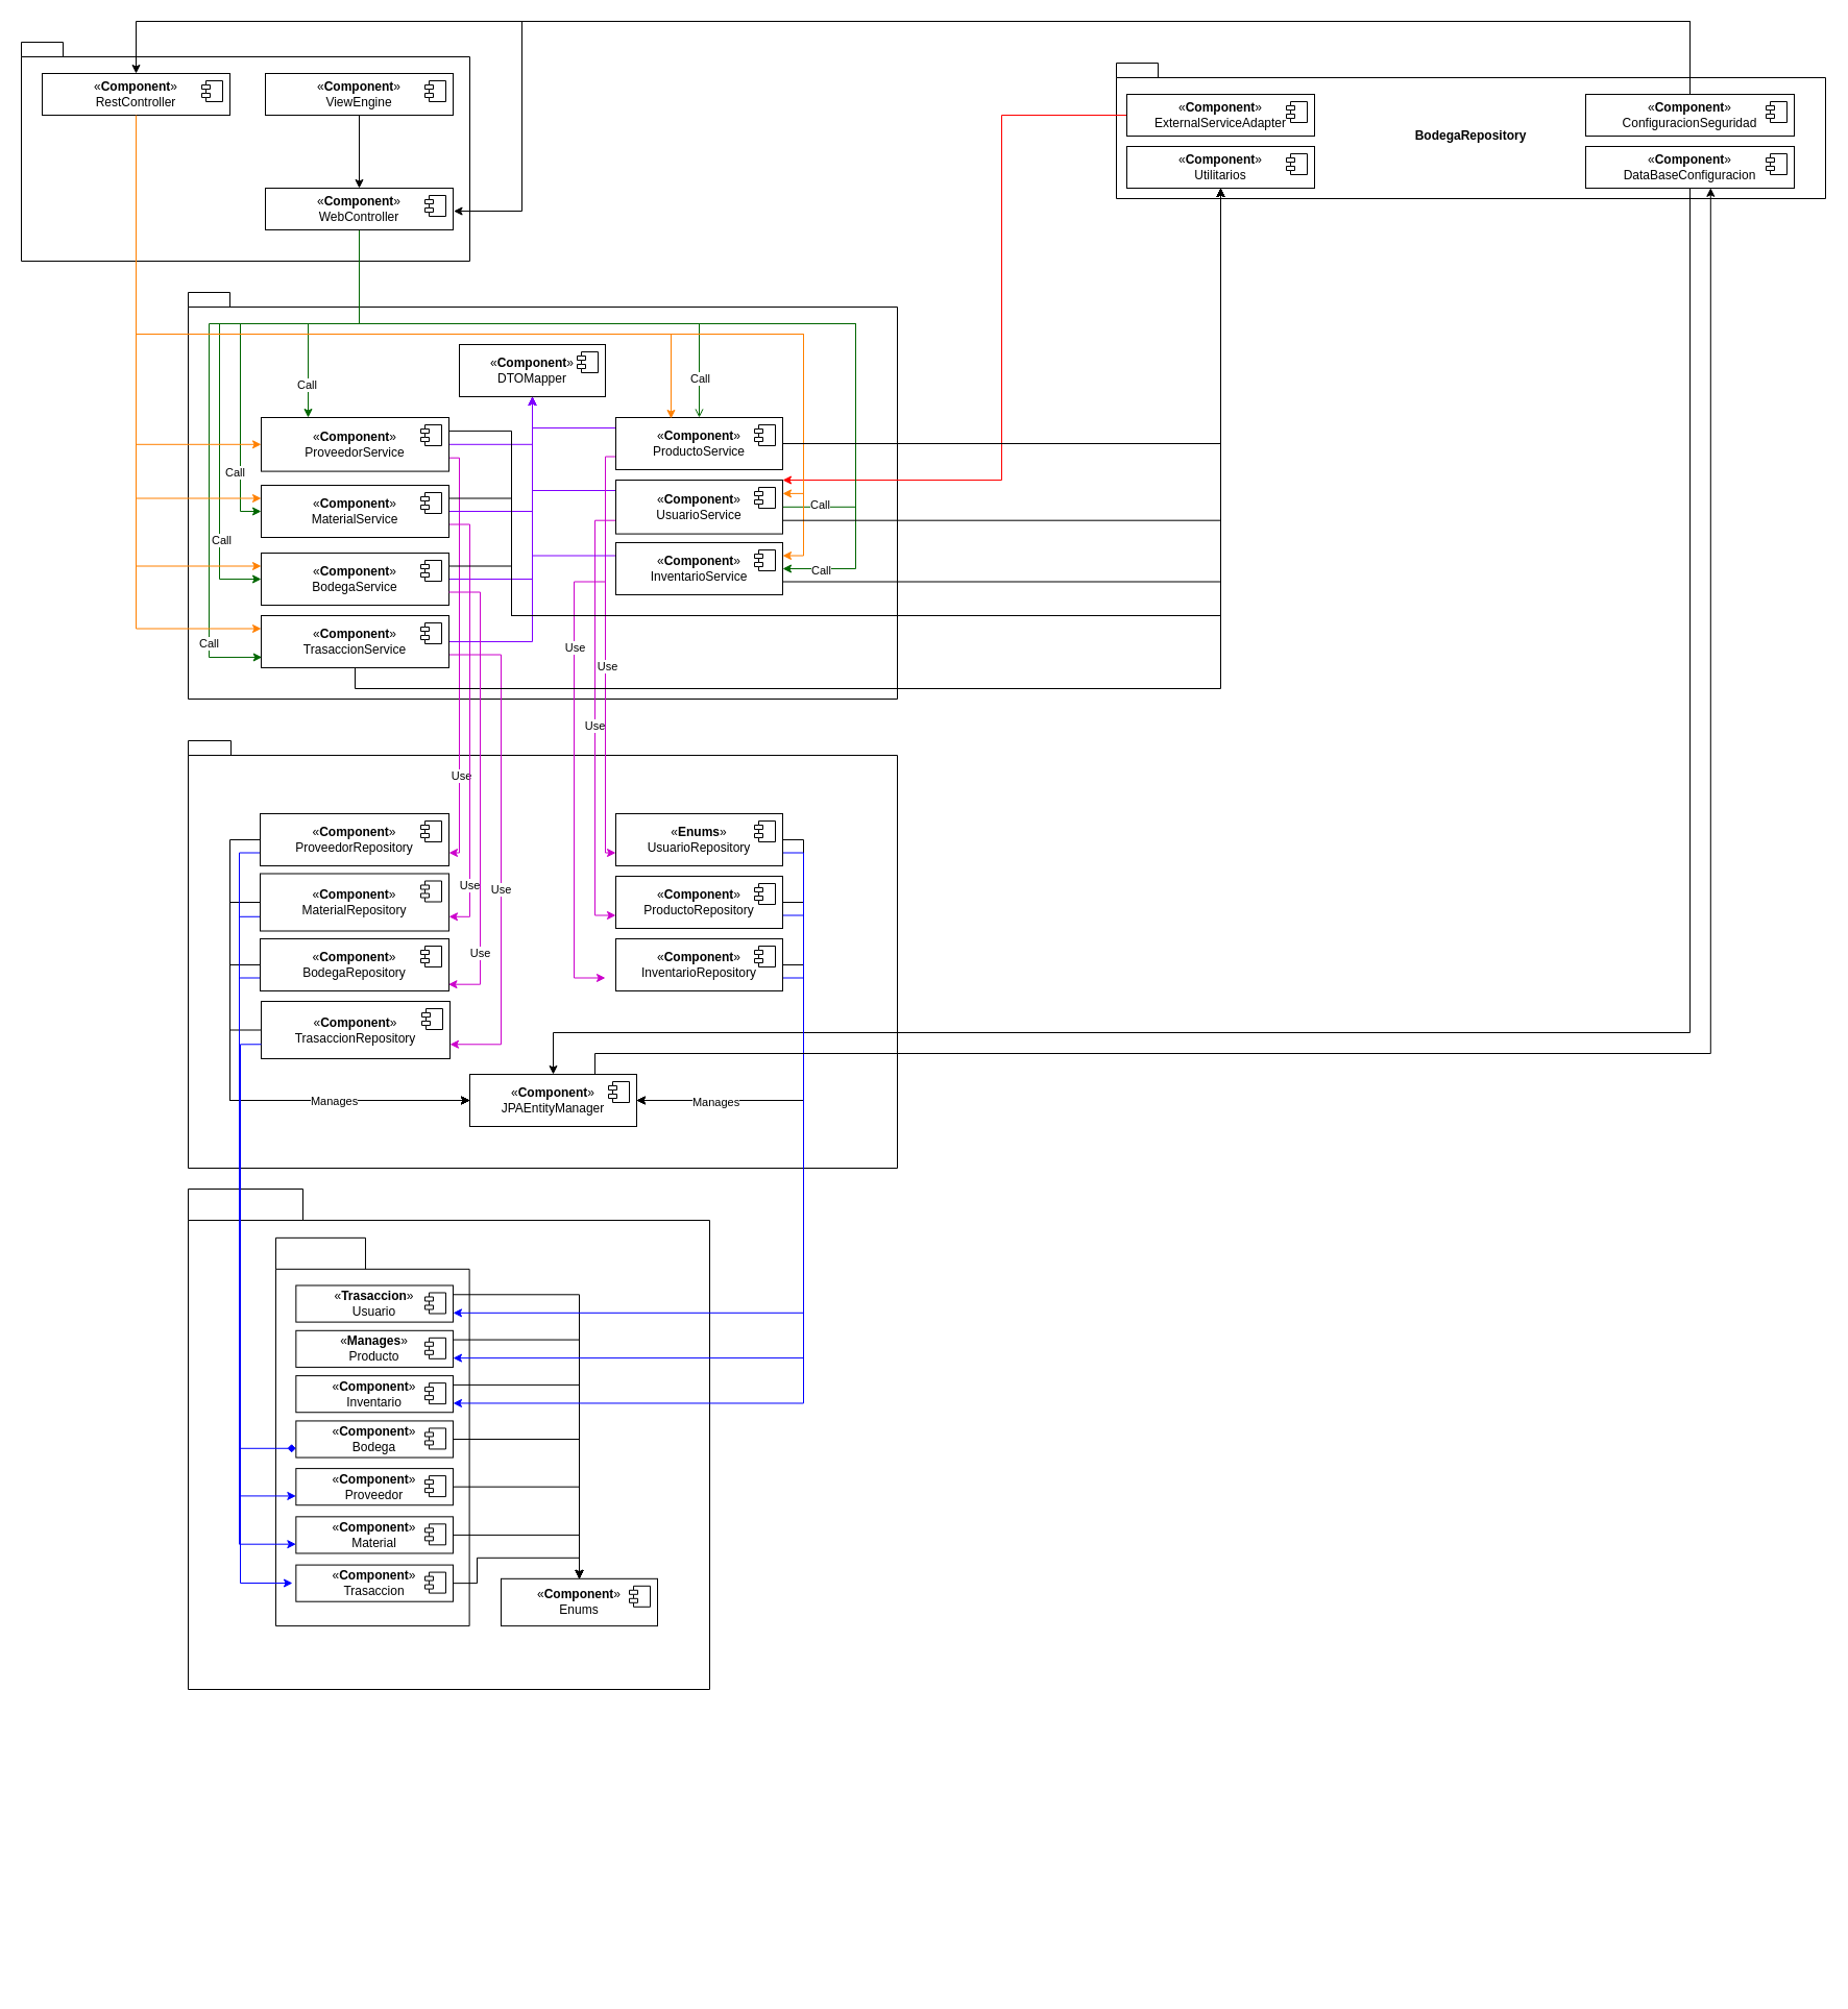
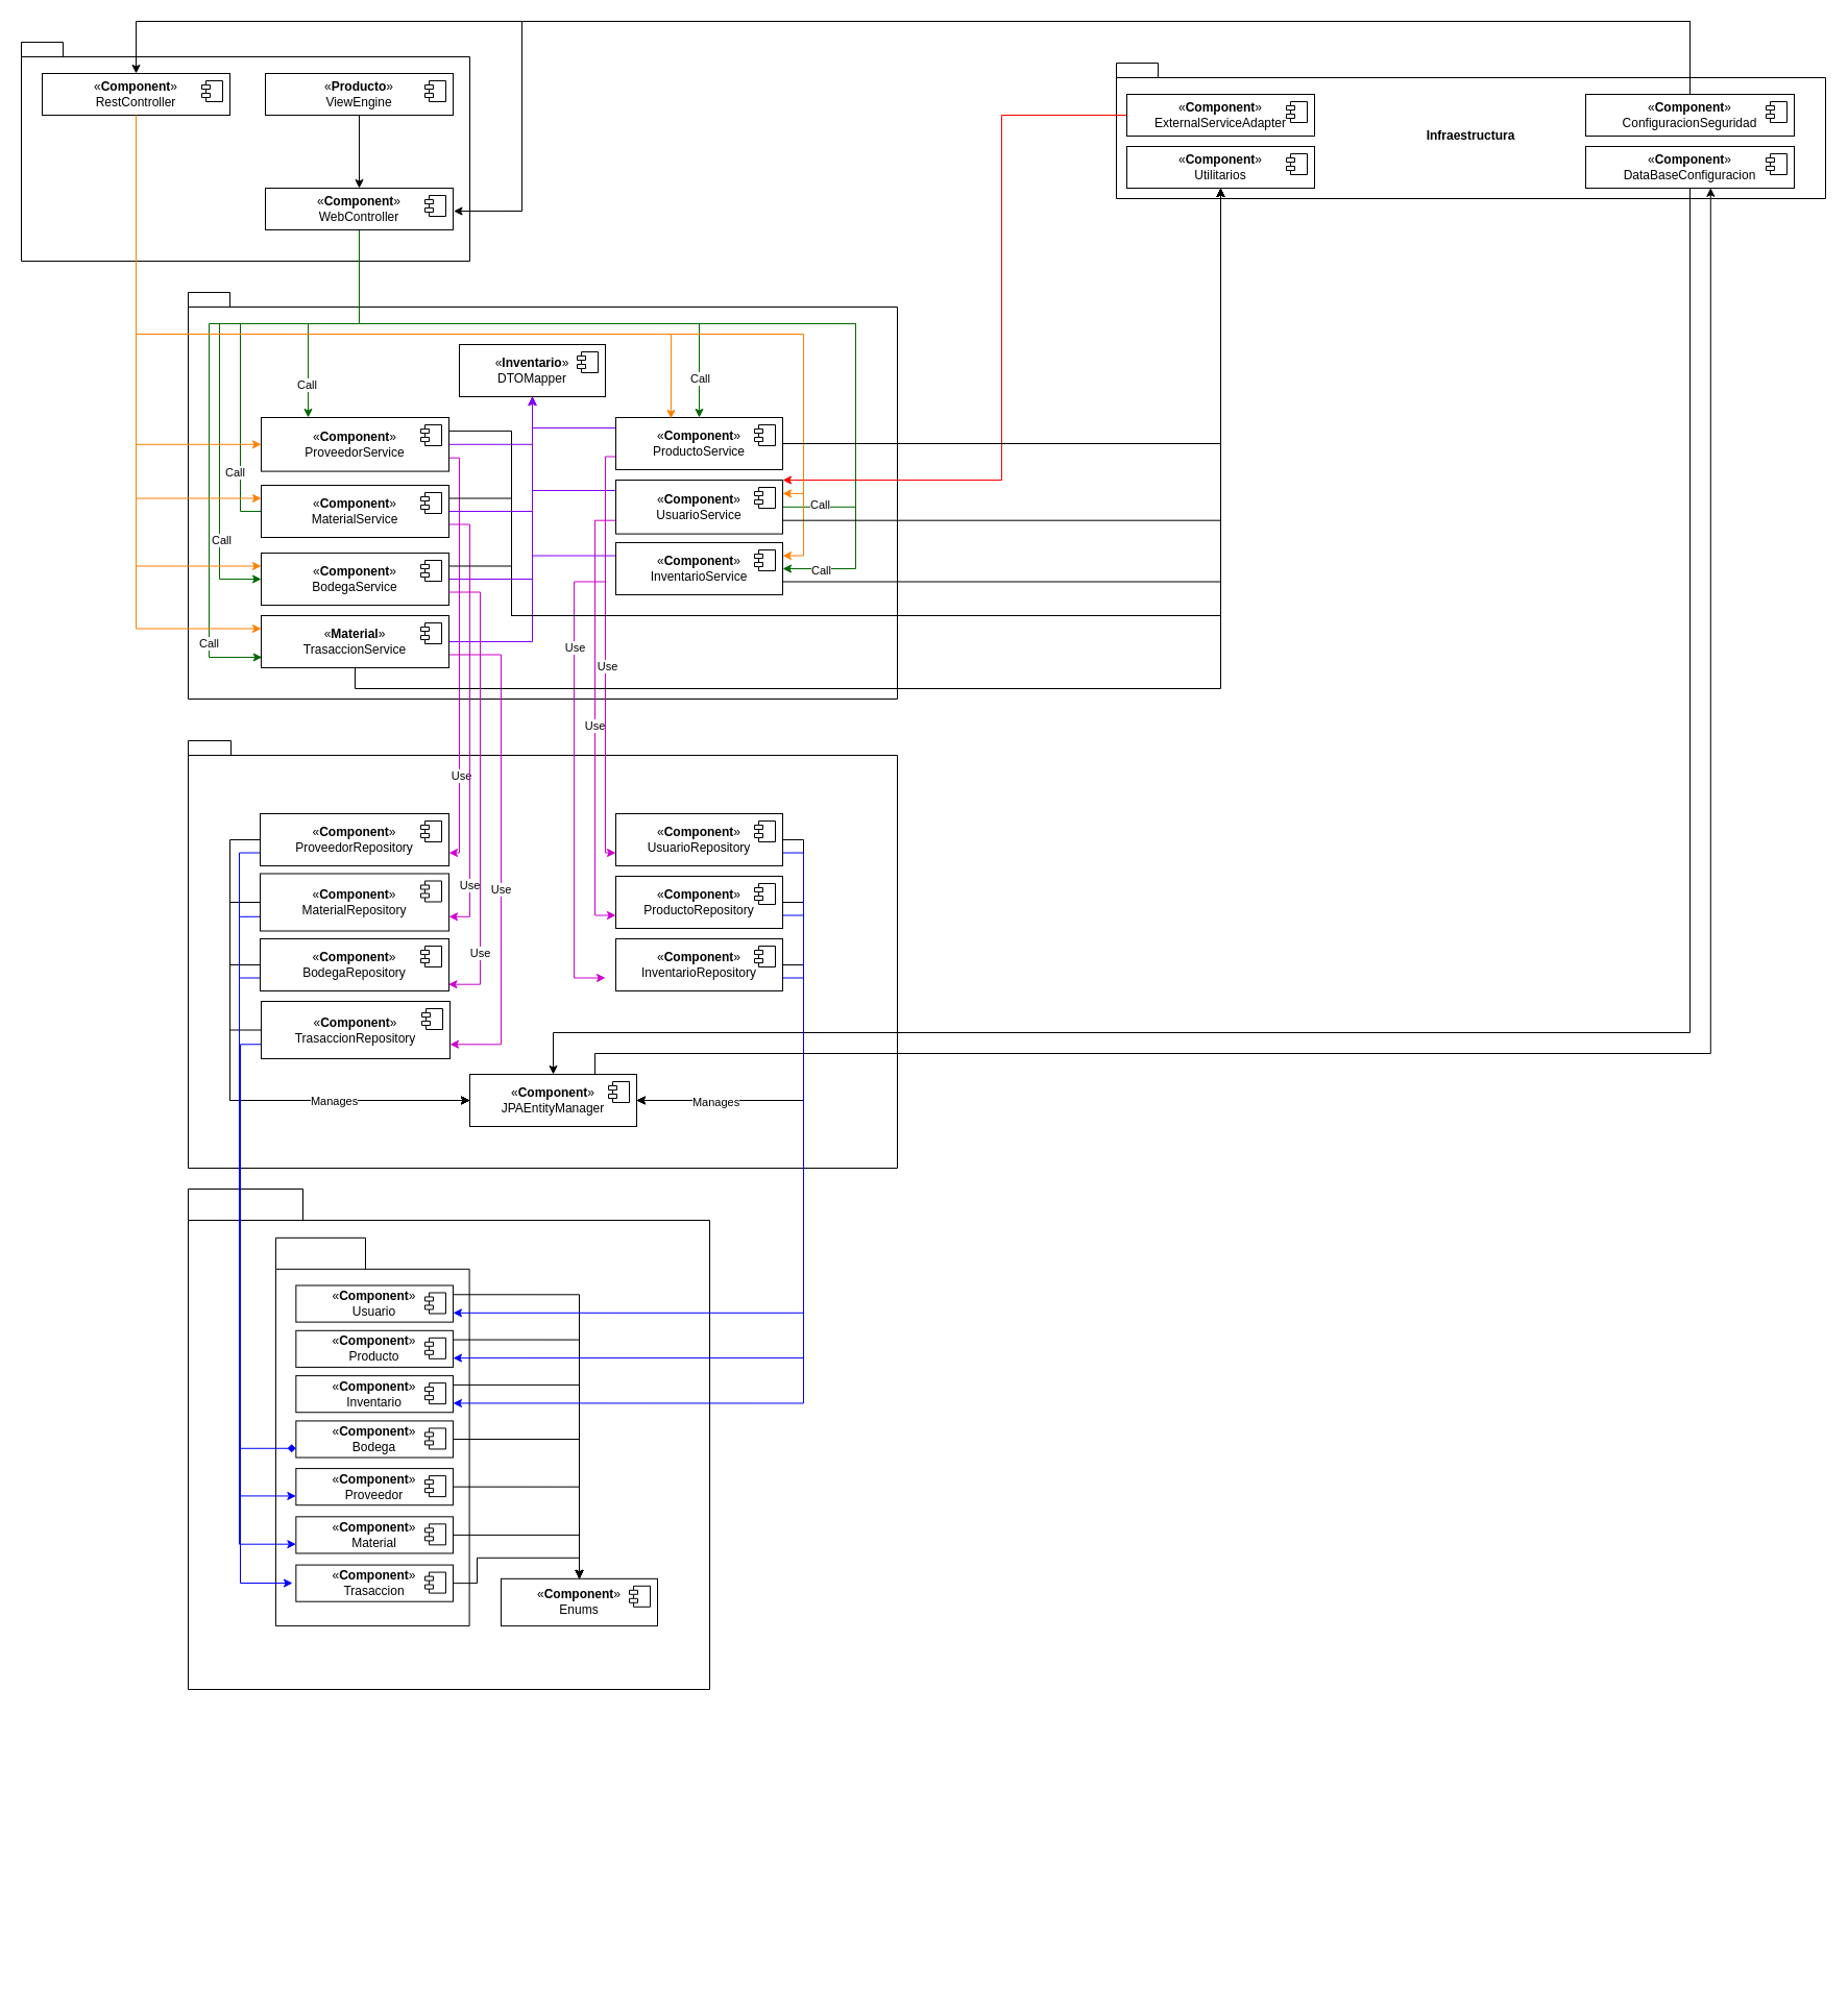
- <mxCell id="67" value="«&lt;b&gt;Component&lt;/b&gt;»&lt;div&gt;ViewEngine&lt;/div&gt;" style="html=1;dropTarget=0;whiteSpace=wrap;" vertex="1" parent="1"><mxGeometry x="254" y="70" width="180" height="40" as="geometry" /></mxCell>
+ <mxCell id="67" value="«&lt;b&gt;Producto&lt;/b&gt;»&lt;div&gt;ViewEngine&lt;/div&gt;" style="html=1;dropTarget=0;whiteSpace=wrap;" vertex="1" parent="1"><mxGeometry x="254" y="70" width="180" height="40" as="geometry" /></mxCell>
- <mxCell id="32" value="BodegaRepository" style="shape=folder;fontStyle=1;spacingTop=10;tabWidth=40;tabHeight=14;tabPosition=left;html=1;whiteSpace=wrap;" vertex="1" parent="1"><mxGeometry x="1070" y="60" width="680" height="130" as="geometry" /></mxCell>
+ <mxCell id="32" value="Infraestructura" style="shape=folder;fontStyle=1;spacingTop=10;tabWidth=40;tabHeight=14;tabPosition=left;html=1;whiteSpace=wrap;" vertex="1" parent="1"><mxGeometry x="1070" y="60" width="680" height="130" as="geometry" /></mxCell>
- <mxCell id="112" value="«&lt;b&gt;Component&lt;/b&gt;»&lt;div&gt;DTOMapper&lt;/div&gt;" style="html=1;dropTarget=0;whiteSpace=wrap;align=center;" vertex="1" parent="1"><mxGeometry x="440" y="330" width="140" height="50" as="geometry" /></mxCell>
+ <mxCell id="112" value="«&lt;b&gt;Inventario&lt;/b&gt;»&lt;div&gt;DTOMapper&lt;/div&gt;" style="html=1;dropTarget=0;whiteSpace=wrap;align=center;" vertex="1" parent="1"><mxGeometry x="440" y="330" width="140" height="50" as="geometry" /></mxCell>
- <mxCell id="44" style="edgeStyle=orthogonalEdgeStyle;rounded=0;orthogonalLoop=1;jettySize=auto;html=1;entryX=0.5;entryY=0;entryDx=0;entryDy=0;strokeColor=#006600;endArrow=open;" edge="1" parent="1" source="56" target="82"><mxGeometry relative="1" as="geometry"><Array as="points"><mxPoint x="344" y="310" /><mxPoint x="670" y="310" /></Array></mxGeometry></mxCell>
+ <mxCell id="44" style="edgeStyle=orthogonalEdgeStyle;rounded=0;orthogonalLoop=1;jettySize=auto;html=1;entryX=0.5;entryY=0;entryDx=0;entryDy=0;strokeColor=#006600;" edge="1" parent="1" source="56" target="82"><mxGeometry relative="1" as="geometry"><Array as="points"><mxPoint x="344" y="310" /><mxPoint x="670" y="310" /></Array></mxGeometry></mxCell>
- <mxCell id="46" style="edgeStyle=orthogonalEdgeStyle;rounded=0;orthogonalLoop=1;jettySize=auto;html=1;entryX=0;entryY=0.5;entryDx=0;entryDy=0;strokeColor=#006600;" edge="1" parent="1" source="56" target="103"><mxGeometry relative="1" as="geometry"><Array as="points"><mxPoint x="344" y="310" /><mxPoint x="230" y="310" /><mxPoint x="230" y="490" /></Array></mxGeometry></mxCell>
+ <mxCell id="46" style="edgeStyle=orthogonalEdgeStyle;rounded=0;orthogonalLoop=1;jettySize=auto;html=1;entryX=0;entryY=0.5;entryDx=0;entryDy=0;strokeColor=#006600;endArrow=none;" edge="1" parent="1" source="56" target="103"><mxGeometry relative="1" as="geometry"><Array as="points"><mxPoint x="344" y="310" /><mxPoint x="230" y="310" /><mxPoint x="230" y="490" /></Array></mxGeometry></mxCell>
- <mxCell id="110" value="«&lt;b&gt;Component&lt;/b&gt;»&lt;div&gt;Trasaccion&lt;span style=&quot;&quot;&gt;Service&lt;/span&gt;&lt;/div&gt;" style="html=1;dropTarget=0;whiteSpace=wrap;align=center;" vertex="1" parent="1"><mxGeometry x="250" y="590" width="180" height="50" as="geometry" /></mxCell>
+ <mxCell id="110" value="«&lt;b&gt;Material&lt;/b&gt;»&lt;div&gt;Trasaccion&lt;span style=&quot;&quot;&gt;Service&lt;/span&gt;&lt;/div&gt;" style="html=1;dropTarget=0;whiteSpace=wrap;align=center;" vertex="1" parent="1"><mxGeometry x="250" y="590" width="180" height="50" as="geometry" /></mxCell>
- <mxCell id="142" value="«&lt;b&gt;Enums&lt;/b&gt;»&lt;div&gt;Usuario&lt;span style=&quot;text-wrap-mode: nowrap;&quot;&gt;Repository&lt;/span&gt;&lt;/div&gt;" style="html=1;dropTarget=0;whiteSpace=wrap;" vertex="1" parent="1"><mxGeometry x="590" y="780" width="160" height="50" as="geometry" /></mxCell>
+ <mxCell id="142" value="«&lt;b&gt;Component&lt;/b&gt;»&lt;div&gt;Usuario&lt;span style=&quot;text-wrap-mode: nowrap;&quot;&gt;Repository&lt;/span&gt;&lt;/div&gt;" style="html=1;dropTarget=0;whiteSpace=wrap;" vertex="1" parent="1"><mxGeometry x="590" y="780" width="160" height="50" as="geometry" /></mxCell>
- <mxCell id="6" value="«&lt;b&gt;Trasaccion&lt;/b&gt;»&lt;div&gt;Usuario&lt;/div&gt;" style="html=1;dropTarget=0;whiteSpace=wrap;" vertex="1" parent="4"><mxGeometry x="19.36" y="45.66" width="150.64" height="35.12" as="geometry" /></mxCell>
+ <mxCell id="6" value="«&lt;b&gt;Component&lt;/b&gt;»&lt;div&gt;Usuario&lt;/div&gt;" style="html=1;dropTarget=0;whiteSpace=wrap;" vertex="1" parent="4"><mxGeometry x="19.36" y="45.66" width="150.64" height="35.12" as="geometry" /></mxCell>
- <mxCell id="8" value="«&lt;b&gt;Manages&lt;/b&gt;»&lt;div&gt;Producto&lt;/div&gt;" style="html=1;dropTarget=0;whiteSpace=wrap;" vertex="1" parent="4"><mxGeometry x="19.36" y="88.97" width="150.64" height="35.12" as="geometry" /></mxCell>
+ <mxCell id="8" value="«&lt;b&gt;Component&lt;/b&gt;»&lt;div&gt;Producto&lt;/div&gt;" style="html=1;dropTarget=0;whiteSpace=wrap;" vertex="1" parent="4"><mxGeometry x="19.36" y="88.97" width="150.64" height="35.12" as="geometry" /></mxCell>
